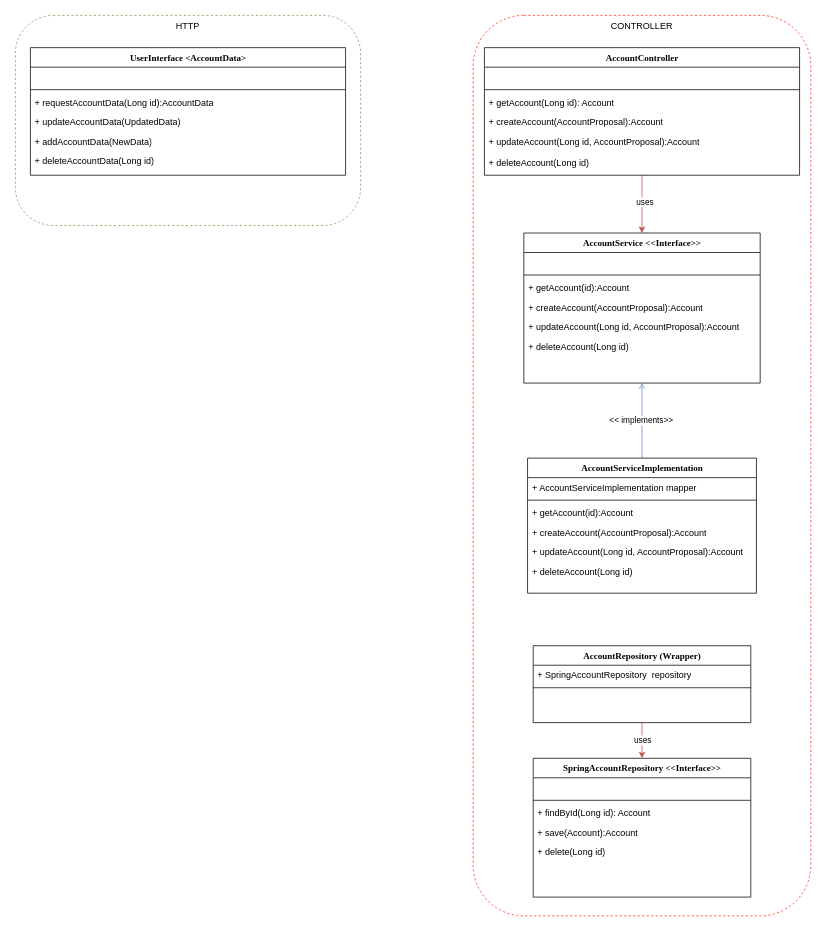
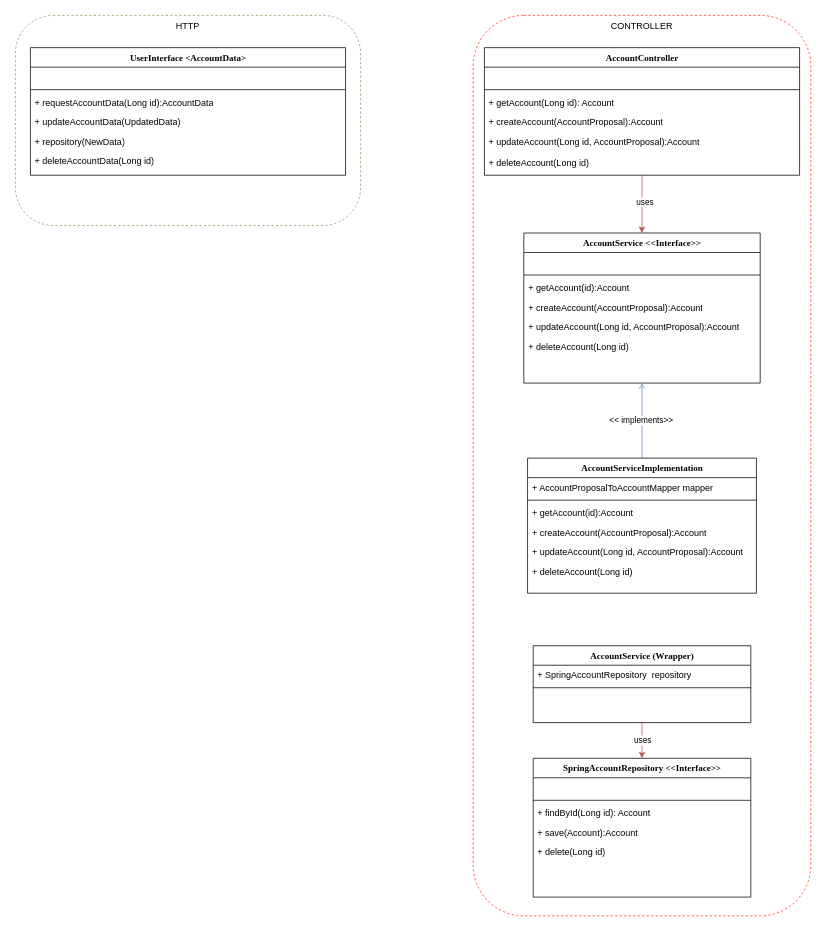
- <mxCell id="44" value="&lt;div&gt;+ addAccountData(NewData)&lt;br&gt;&lt;/div&gt;" style="text;html=1;strokeColor=none;fillColor=none;align=left;verticalAlign=top;spacingLeft=4;spacingRight=4;whiteSpace=wrap;overflow=hidden;rotatable=0;points=[[0,0.5],[1,0.5]];portConstraint=eastwest;" vertex="1" parent="39"><mxGeometry y="112" width="420" height="26" as="geometry" /></mxCell>
+ <mxCell id="44" value="&lt;div&gt;+ repository(NewData)&lt;br&gt;&lt;/div&gt;" style="text;html=1;strokeColor=none;fillColor=none;align=left;verticalAlign=top;spacingLeft=4;spacingRight=4;whiteSpace=wrap;overflow=hidden;rotatable=0;points=[[0,0.5],[1,0.5]];portConstraint=eastwest;" vertex="1" parent="39"><mxGeometry y="112" width="420" height="26" as="geometry" /></mxCell>
- <mxCell id="22" value="+ AccountServiceImplementation mapper" style="text;html=1;strokeColor=none;fillColor=none;align=left;verticalAlign=top;spacingLeft=4;spacingRight=4;whiteSpace=wrap;overflow=hidden;rotatable=0;points=[[0,0.5],[1,0.5]];portConstraint=eastwest;" vertex="1" parent="21"><mxGeometry y="26" width="305" height="26" as="geometry" /></mxCell>
+ <mxCell id="22" value="+ AccountProposalToAccountMapper mapper" style="text;html=1;strokeColor=none;fillColor=none;align=left;verticalAlign=top;spacingLeft=4;spacingRight=4;whiteSpace=wrap;overflow=hidden;rotatable=0;points=[[0,0.5],[1,0.5]];portConstraint=eastwest;" vertex="1" parent="21"><mxGeometry y="26" width="305" height="26" as="geometry" /></mxCell>
- <mxCell id="36" value="AccountRepository (Wrapper)" style="swimlane;html=1;fontStyle=1;align=center;verticalAlign=top;childLayout=stackLayout;horizontal=1;startSize=26;horizontalStack=0;resizeParent=1;resizeLast=0;collapsible=1;marginBottom=0;swimlaneFillColor=#ffffff;rounded=0;shadow=0;comic=0;labelBackgroundColor=none;strokeWidth=1;fillColor=none;fontFamily=Verdana;fontSize=12" vertex="1" parent="1"><mxGeometry x="710" y="860" width="290" height="102.5" as="geometry" /></mxCell>
+ <mxCell id="36" value="AccountService (Wrapper)" style="swimlane;html=1;fontStyle=1;align=center;verticalAlign=top;childLayout=stackLayout;horizontal=1;startSize=26;horizontalStack=0;resizeParent=1;resizeLast=0;collapsible=1;marginBottom=0;swimlaneFillColor=#ffffff;rounded=0;shadow=0;comic=0;labelBackgroundColor=none;strokeWidth=1;fillColor=none;fontFamily=Verdana;fontSize=12" vertex="1" parent="1"><mxGeometry x="710" y="860" width="290" height="102.5" as="geometry" /></mxCell>
